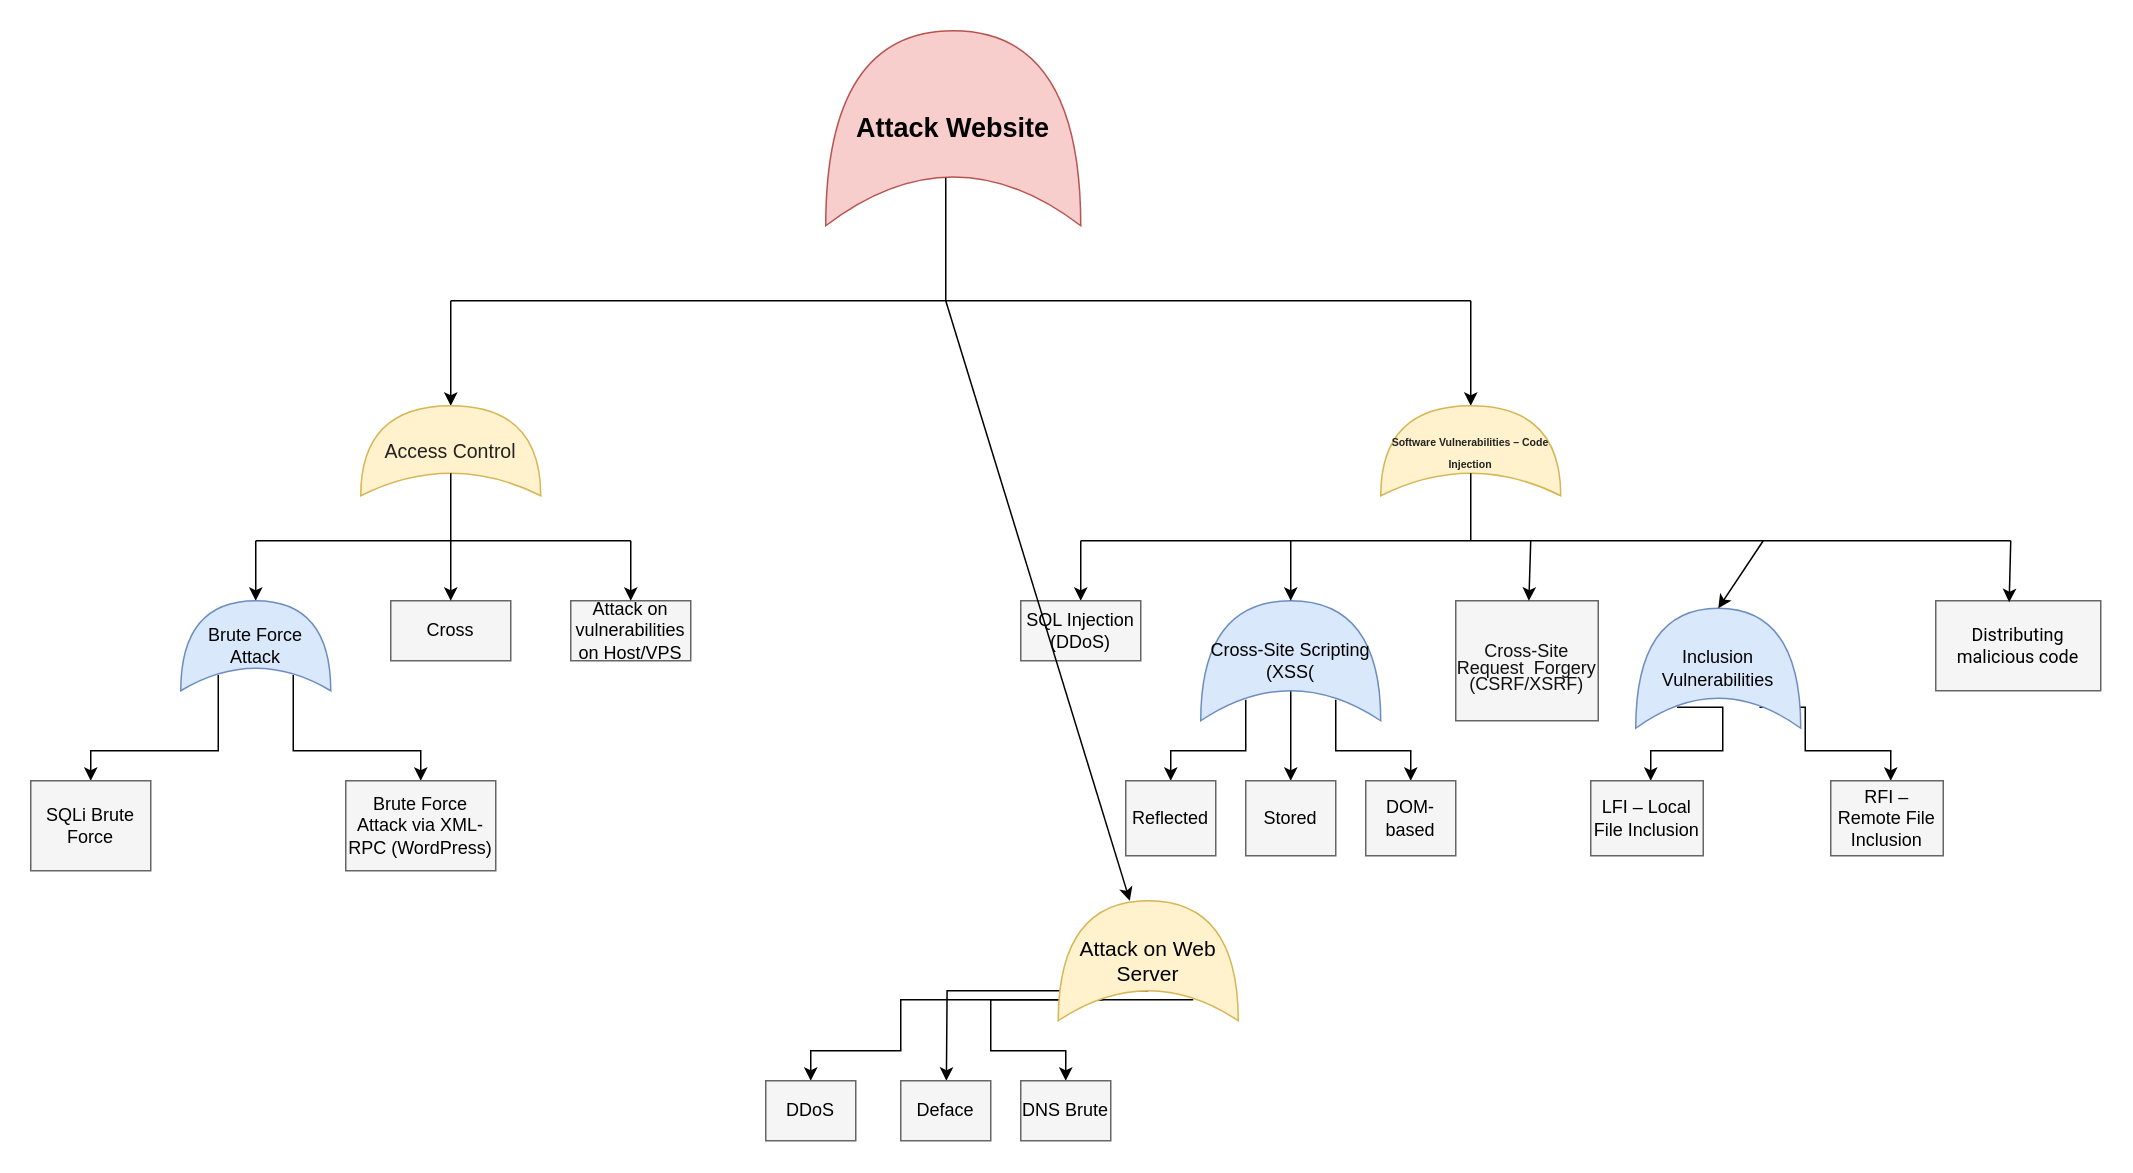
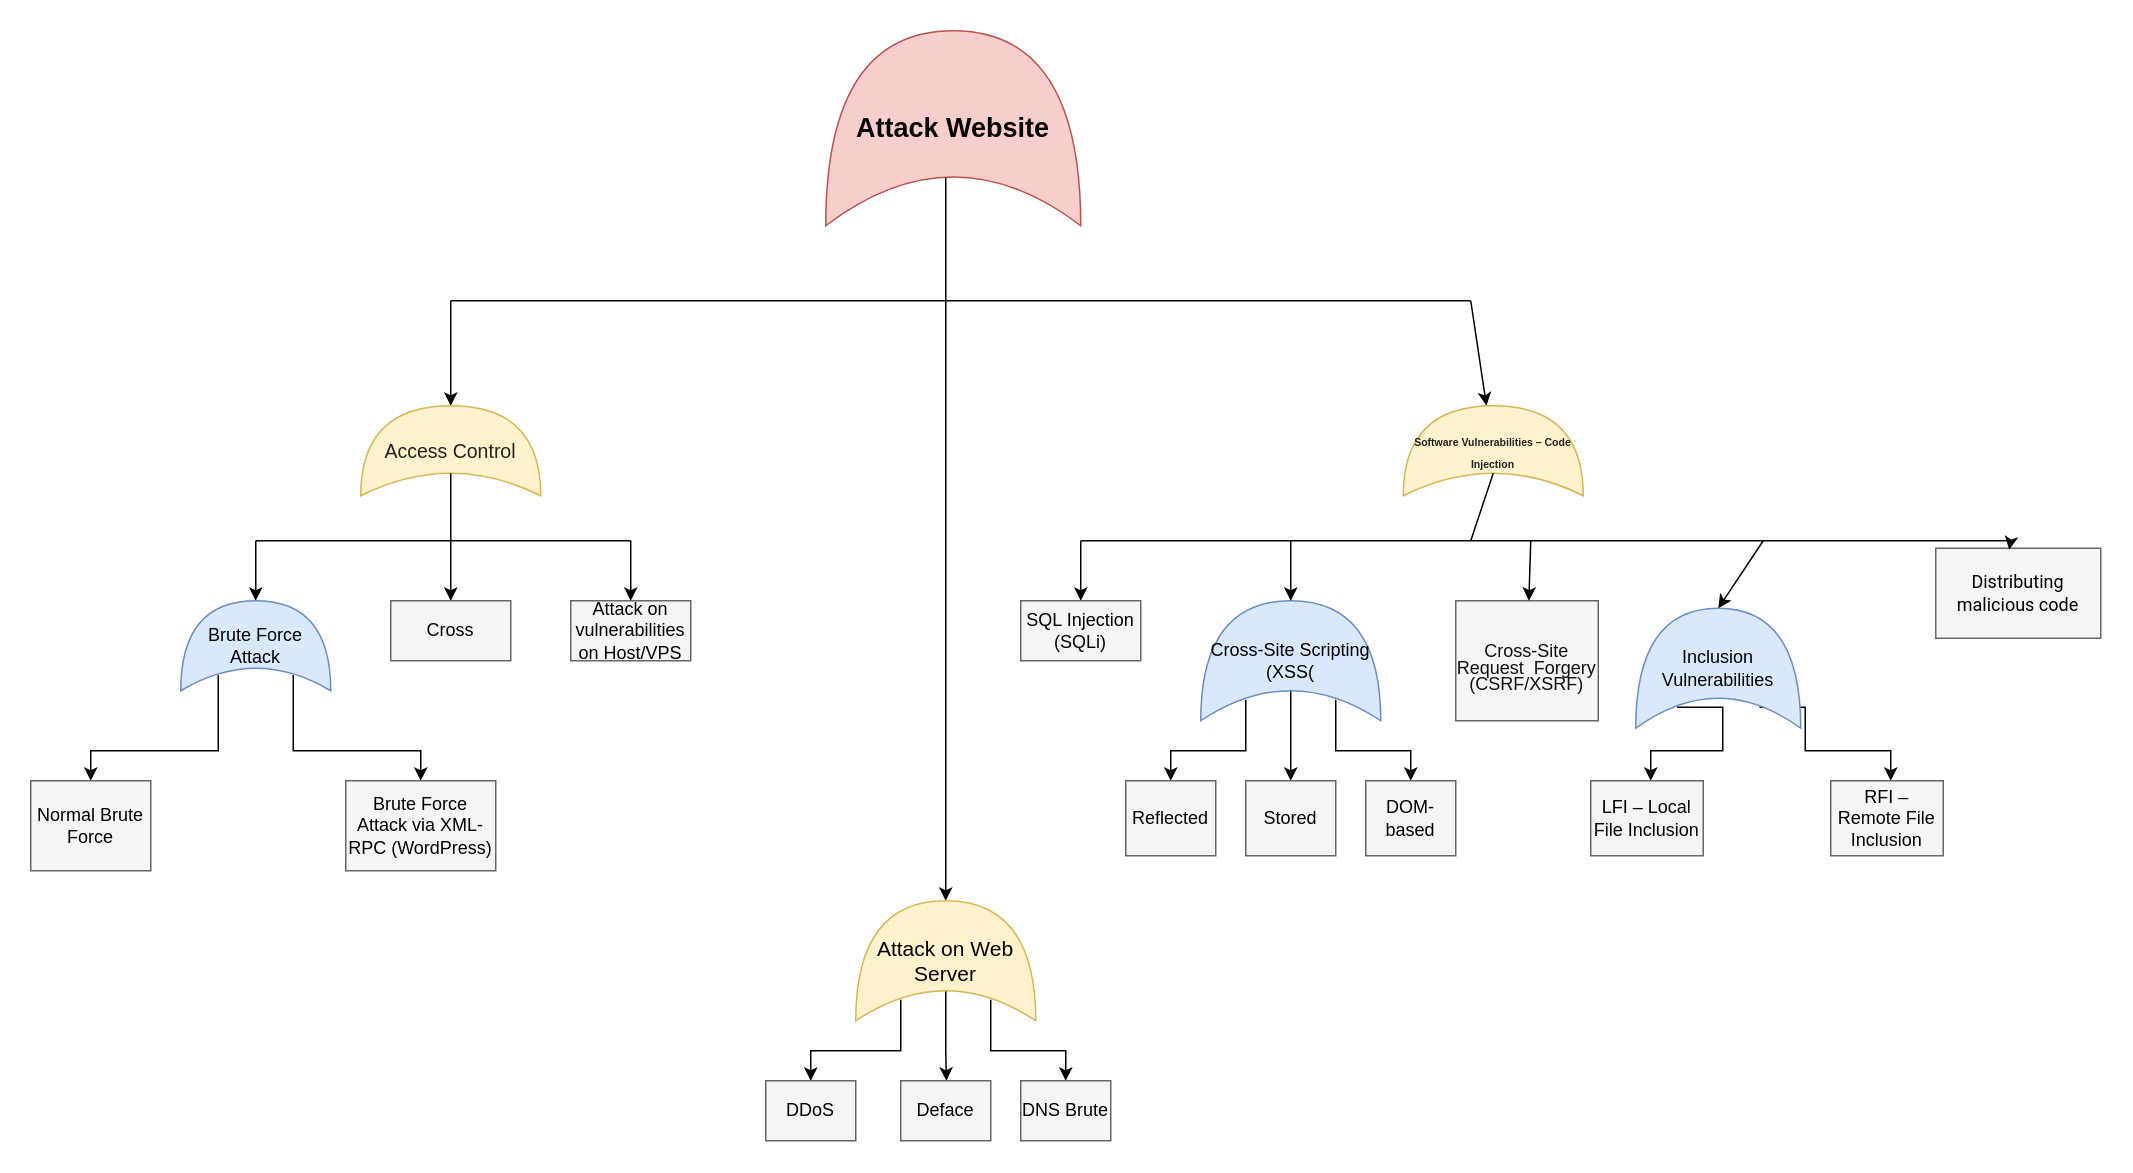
- <mxCell id="7" value="&lt;span style=&quot;box-sizing: border-box ; font-weight: 700 ; color: rgb(34 , 34 , 34) ; font-family: &amp;#34;verdana&amp;#34; , &amp;#34;geneva&amp;#34; , sans-serif ; text-align: left&quot;&gt;&lt;font style=&quot;font-size: 7px&quot;&gt;Software Vulnerabilities – Code Injection&lt;/font&gt;&lt;/span&gt;" style="shape=xor;whiteSpace=wrap;html=1;fillColor=#fff2cc;strokeColor=#d6b656;direction=north;" vertex="1" parent="1"><mxGeometry x="920" y="270" width="120" height="60" as="geometry" /></mxCell>
+ <mxCell id="7" value="&lt;span style=&quot;box-sizing: border-box ; font-weight: 700 ; color: rgb(34 , 34 , 34) ; font-family: &amp;#34;verdana&amp;#34; , &amp;#34;geneva&amp;#34; , sans-serif ; text-align: left&quot;&gt;&lt;font style=&quot;font-size: 7px&quot;&gt;Software Vulnerabilities – Code Injection&lt;/font&gt;&lt;/span&gt;" style="shape=xor;whiteSpace=wrap;html=1;fillColor=#fff2cc;strokeColor=#d6b656;direction=north;" vertex="1" parent="1"><mxGeometry x="935" y="270" width="120" height="60" as="geometry" /></mxCell>
- <mxCell id="19" value="SQL Injection&lt;br&gt;(DDoS)" style="rounded=0;whiteSpace=wrap;html=1;fillColor=#f5f5f5;strokeColor=#666666;" vertex="1" parent="1"><mxGeometry x="680" y="400" width="80" height="40" as="geometry" /></mxCell>
+ <mxCell id="19" value="SQL Injection&lt;br&gt;(SQLi)" style="rounded=0;whiteSpace=wrap;html=1;fillColor=#f5f5f5;strokeColor=#666666;" vertex="1" parent="1"><mxGeometry x="680" y="400" width="80" height="40" as="geometry" /></mxCell>
- <mxCell id="32" value="&lt;font style=&quot;font-size: 12px&quot;&gt;&lt;span style=&quot;color: rgb(0 , 0 , 0) ; font-family: &amp;#34;roboto&amp;#34; , &amp;#34;robotodraft&amp;#34; , &amp;#34;helvetica&amp;#34; , &amp;#34;arial&amp;#34; , sans-serif ; font-style: normal ; font-weight: 400 ; letter-spacing: normal ; text-indent: 0px ; text-transform: none ; word-spacing: 0px ; background-color: rgb(245 , 245 , 245) ; display: inline ; float: none&quot;&gt;Distributing malicious code&lt;/span&gt;&lt;br&gt;&lt;/font&gt;" style="rounded=0;whiteSpace=wrap;html=1;fillColor=#f5f5f5;strokeColor=#666666;" vertex="1" parent="1"><mxGeometry x="1290" y="400" width="110" height="60" as="geometry" /></mxCell>
+ <mxCell id="32" value="&lt;font style=&quot;font-size: 12px&quot;&gt;&lt;span style=&quot;color: rgb(0 , 0 , 0) ; font-family: &amp;#34;roboto&amp;#34; , &amp;#34;robotodraft&amp;#34; , &amp;#34;helvetica&amp;#34; , &amp;#34;arial&amp;#34; , sans-serif ; font-style: normal ; font-weight: 400 ; letter-spacing: normal ; text-indent: 0px ; text-transform: none ; word-spacing: 0px ; background-color: rgb(245 , 245 , 245) ; display: inline ; float: none&quot;&gt;Distributing malicious code&lt;/span&gt;&lt;br&gt;&lt;/font&gt;" style="rounded=0;whiteSpace=wrap;html=1;fillColor=#f5f5f5;strokeColor=#666666;" vertex="1" parent="1"><mxGeometry x="1290" y="365" width="110" height="60" as="geometry" /></mxCell>
- <mxCell id="36" value="SQLi Brute Force" style="rounded=0;whiteSpace=wrap;html=1;fillColor=#f5f5f5;strokeColor=#666666;" vertex="1" parent="1"><mxGeometry x="20" y="520" width="80" height="60" as="geometry" /></mxCell>
+ <mxCell id="36" value="Normal Brute Force" style="rounded=0;whiteSpace=wrap;html=1;fillColor=#f5f5f5;strokeColor=#666666;" vertex="1" parent="1"><mxGeometry x="20" y="520" width="80" height="60" as="geometry" /></mxCell>
- <mxCell id="47" value="&lt;font style=&quot;font-size: 14px&quot;&gt;Attack on Web Server&lt;/font&gt;" style="shape=xor;whiteSpace=wrap;html=1;fillColor=#fff2cc;strokeColor=#d6b656;direction=north;" vertex="1" parent="1"><mxGeometry x="705" y="600" width="120" height="80" as="geometry" /></mxCell>
+ <mxCell id="47" value="&lt;font style=&quot;font-size: 14px&quot;&gt;Attack on Web Server&lt;/font&gt;" style="shape=xor;whiteSpace=wrap;html=1;fillColor=#fff2cc;strokeColor=#d6b656;direction=north;" vertex="1" parent="1"><mxGeometry x="570" y="600" width="120" height="80" as="geometry" /></mxCell>
